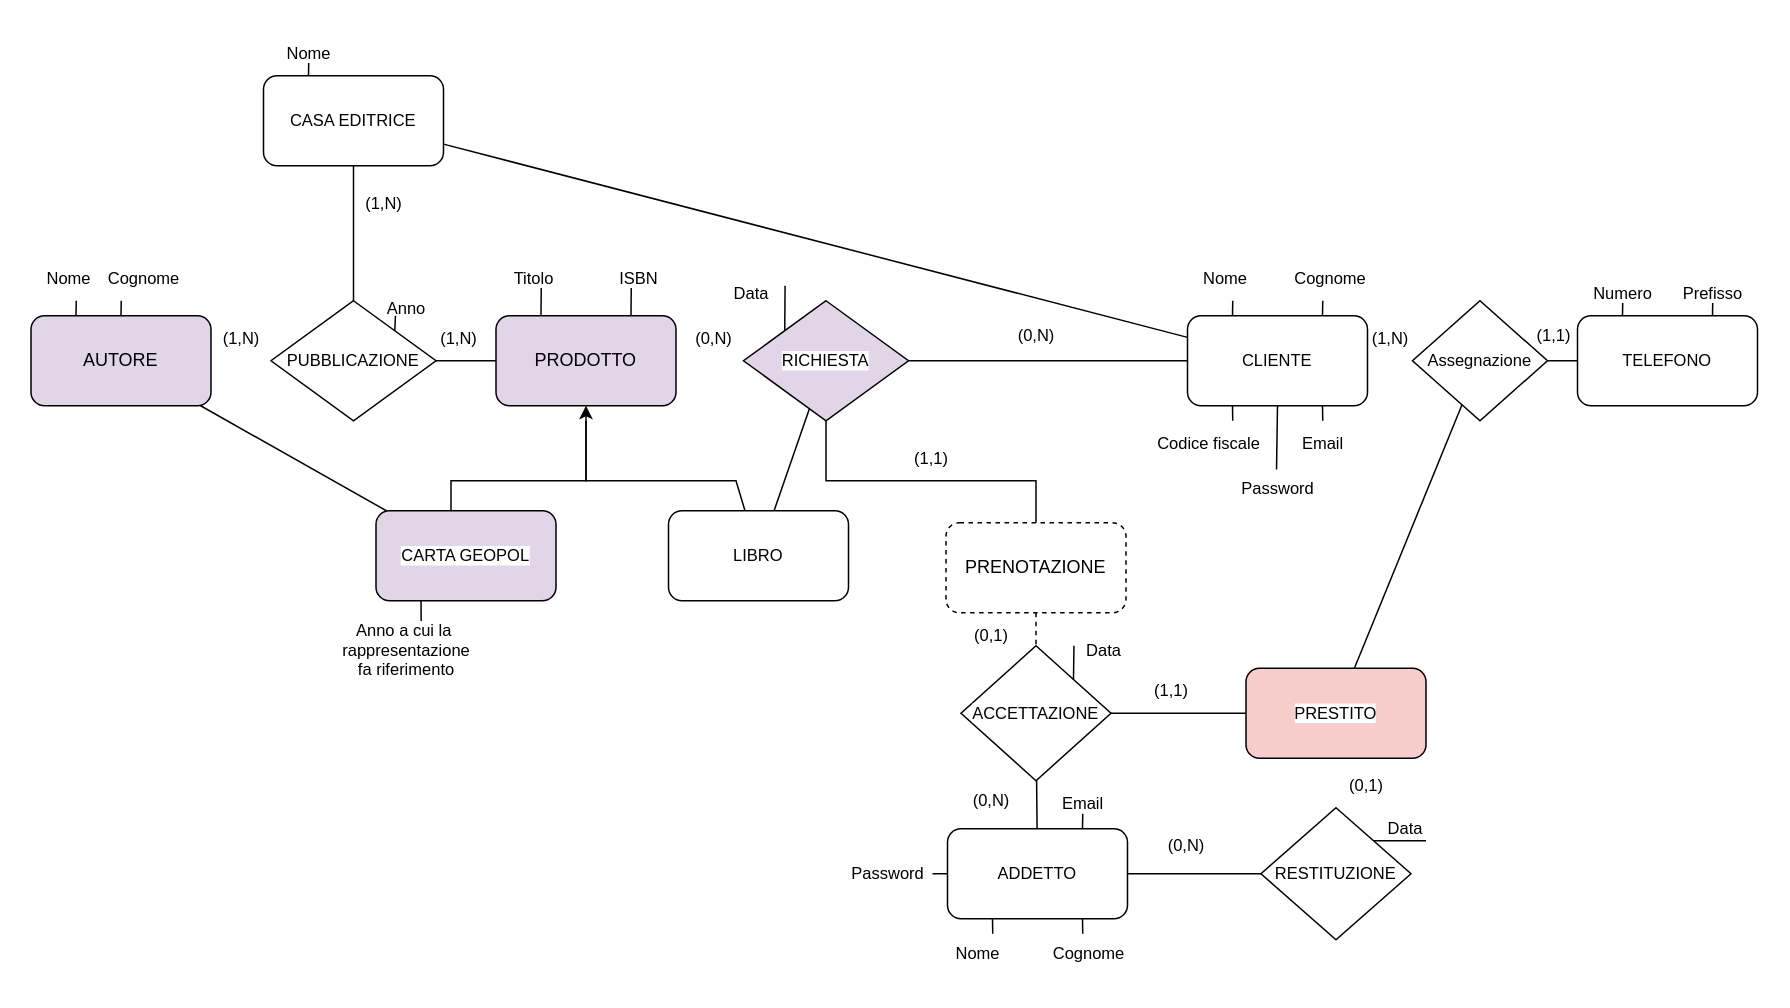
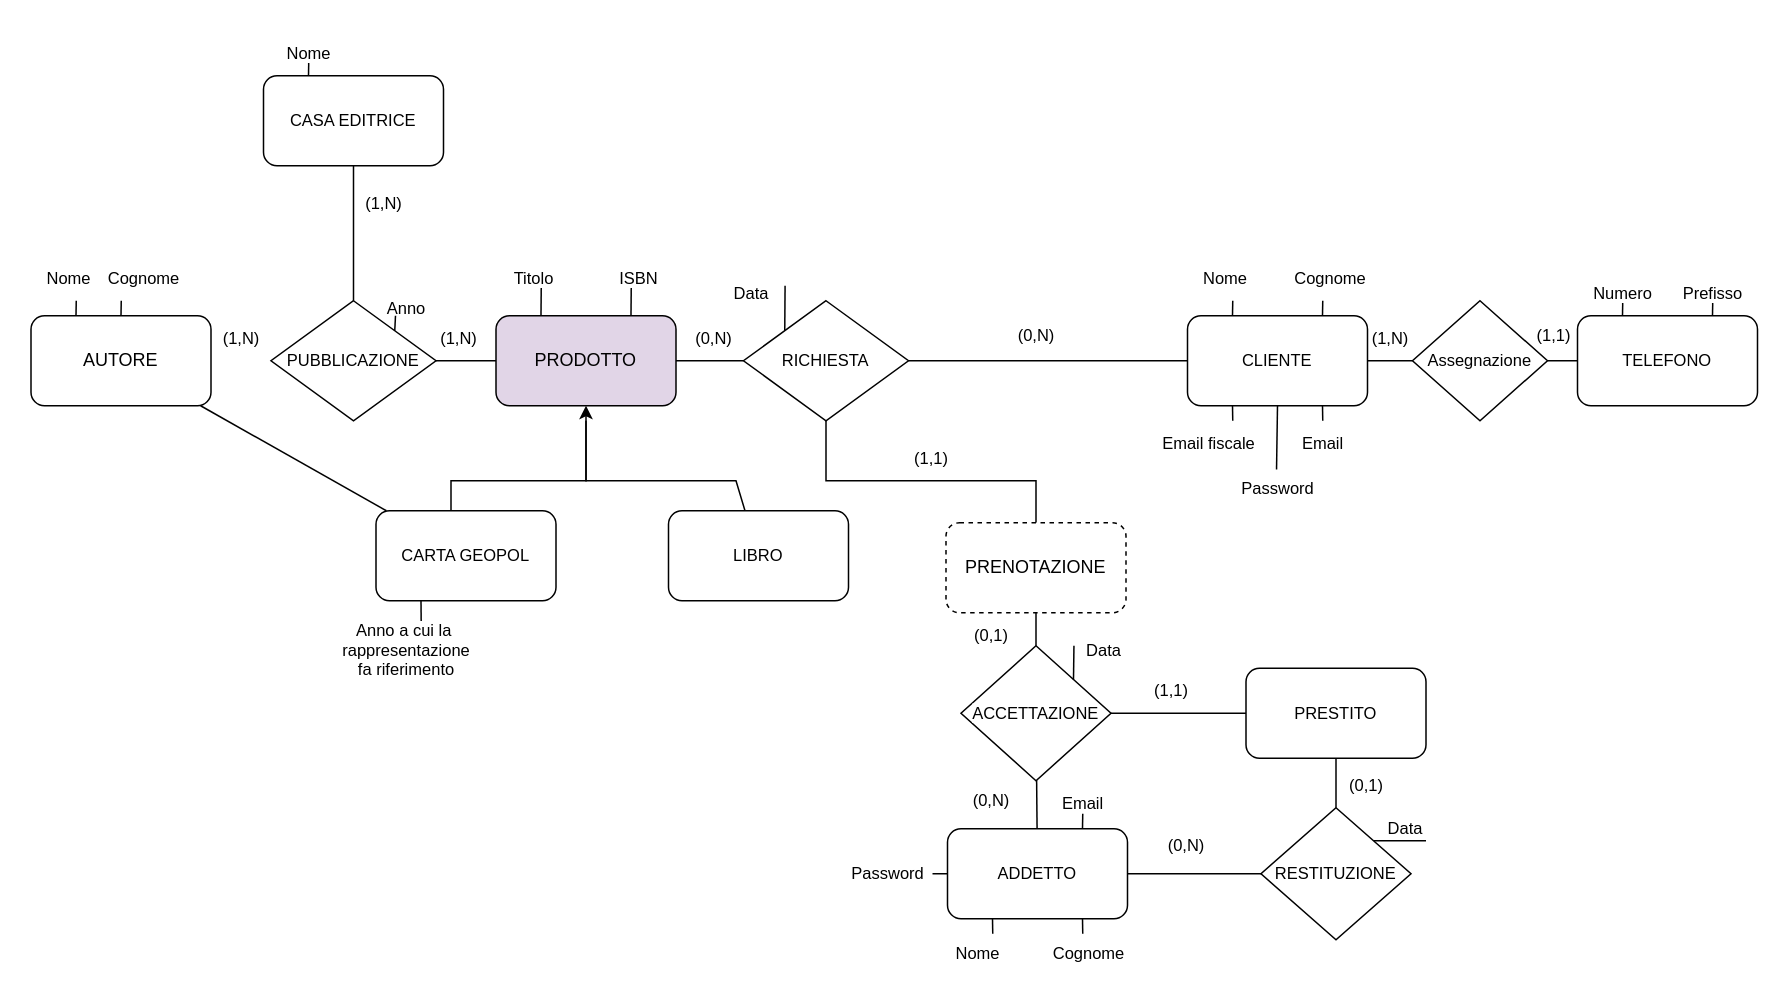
- <mxCell id="18" value="" style="edgeStyle=none;rounded=0;orthogonalLoop=1;jettySize=auto;html=1;strokeColor=default;align=center;verticalAlign=middle;fontFamily=Helvetica;fontSize=11;fontColor=default;labelBackgroundColor=default;endArrow=none;" parent="1" source="19" target="13" edge="1"><mxGeometry relative="1" as="geometry" /></mxCell>
+ <mxCell id="18" value="" style="edgeStyle=none;rounded=0;orthogonalLoop=1;jettySize=auto;html=1;strokeColor=default;align=center;verticalAlign=middle;fontFamily=Helvetica;fontSize=11;fontColor=default;labelBackgroundColor=default;endArrow=none;" parent="1" source="19" target="46" edge="1"><mxGeometry relative="1" as="geometry" /></mxCell>
- <mxCell id="9" value="AUTORE" style="rounded=1;whiteSpace=wrap;html=1;fillColor=#e1d5e7;" parent="1" vertex="1"><mxGeometry x="20" y="210" width="120" height="60" as="geometry" /></mxCell>
+ <mxCell id="9" value="AUTORE" style="rounded=1;whiteSpace=wrap;html=1;" parent="1" vertex="1"><mxGeometry x="20" y="210" width="120" height="60" as="geometry" /></mxCell>
- <mxCell id="24" value="RICHIESTA" style="rhombus;whiteSpace=wrap;html=1;fontFamily=Helvetica;fontSize=11;fontColor=default;labelBackgroundColor=default;fillColor=#e1d5e7;" parent="1" vertex="1"><mxGeometry x="495" y="200" width="110" height="80" as="geometry" /></mxCell>
+ <mxCell id="24" value="RICHIESTA" style="rhombus;whiteSpace=wrap;html=1;fontFamily=Helvetica;fontSize=11;fontColor=default;labelBackgroundColor=default;" parent="1" vertex="1"><mxGeometry x="495" y="200" width="110" height="80" as="geometry" /></mxCell>
- <mxCell id="38" value="Codice fiscale" style="text;html=1;align=center;verticalAlign=middle;resizable=0;points=[];autosize=1;strokeColor=none;fillColor=none;fontFamily=Helvetica;fontSize=11;fontColor=default;labelBackgroundColor=default;" parent="1" vertex="1"><mxGeometry x="760" y="280" width="90" height="30" as="geometry" /></mxCell>
+ <mxCell id="38" value="Email fiscale" style="text;html=1;align=center;verticalAlign=middle;resizable=0;points=[];autosize=1;strokeColor=none;fillColor=none;fontFamily=Helvetica;fontSize=11;fontColor=default;labelBackgroundColor=default;" parent="1" vertex="1"><mxGeometry x="760" y="280" width="90" height="30" as="geometry" /></mxCell>
- <mxCell id="21" value="" style="edgeStyle=none;rounded=0;orthogonalLoop=1;jettySize=auto;html=1;strokeColor=default;align=center;verticalAlign=middle;fontFamily=Helvetica;fontSize=11;fontColor=default;labelBackgroundColor=default;endArrow=none;" parent="1" source="24" target="29" edge="1"><mxGeometry relative="1" as="geometry" /></mxCell>
+ <mxCell id="21" value="" style="edgeStyle=none;rounded=0;orthogonalLoop=1;jettySize=auto;html=1;strokeColor=default;align=center;verticalAlign=middle;fontFamily=Helvetica;fontSize=11;fontColor=default;labelBackgroundColor=default;endArrow=none;" parent="1" source="24" target="5" edge="1"><mxGeometry relative="1" as="geometry" /></mxCell>
- <mxCell id="67" value="" style="edgeStyle=none;rounded=0;orthogonalLoop=1;jettySize=auto;html=1;strokeColor=default;align=center;verticalAlign=middle;fontFamily=Helvetica;fontSize=11;fontColor=default;labelBackgroundColor=default;endArrow=none;" edge="1" parent="1" source="68" target="46"><mxGeometry relative="1" as="geometry" /></mxCell>
+ <mxCell id="67" value="" style="edgeStyle=none;rounded=0;orthogonalLoop=1;jettySize=auto;html=1;strokeColor=default;align=center;verticalAlign=middle;fontFamily=Helvetica;fontSize=11;fontColor=default;labelBackgroundColor=default;endArrow=none;" edge="1" parent="1" source="68" target="71"><mxGeometry relative="1" as="geometry" /></mxCell>
- <mxCell id="27" value="CARTA GEOPOL" style="rounded=1;whiteSpace=wrap;html=1;fontFamily=Helvetica;fontSize=11;fontColor=default;labelBackgroundColor=default;fillColor=#e1d5e7;" parent="1" vertex="1"><mxGeometry y="340" width="120" height="60" as="geometry" x="250" /></mxCell>
+ <mxCell id="27" value="CARTA GEOPOL" style="rounded=1;whiteSpace=wrap;html=1;fontFamily=Helvetica;fontSize=11;fontColor=default;labelBackgroundColor=default;" parent="1" vertex="1"><mxGeometry y="340" width="120" height="60" as="geometry" x="250" /></mxCell>
- <mxCell id="52" value="" style="edgeStyle=none;rounded=0;orthogonalLoop=1;jettySize=auto;html=1;strokeColor=default;align=center;verticalAlign=middle;fontFamily=Helvetica;fontSize=11;fontColor=default;labelBackgroundColor=default;endArrow=none;dashed=1;" edge="1" parent="1" source="53" target="66"><mxGeometry relative="1" as="geometry" /></mxCell>
+ <mxCell id="52" value="" style="edgeStyle=none;rounded=0;orthogonalLoop=1;jettySize=auto;html=1;strokeColor=default;align=center;verticalAlign=middle;fontFamily=Helvetica;fontSize=11;fontColor=default;labelBackgroundColor=default;endArrow=none;" edge="1" parent="1" source="53" target="66"><mxGeometry relative="1" as="geometry" /></mxCell>
- <mxCell id="68" value="PRESTITO" style="rounded=1;whiteSpace=wrap;html=1;fontFamily=Helvetica;fontSize=11;fontColor=default;labelBackgroundColor=default;fillColor=#f8cecc;" vertex="1" parent="1"><mxGeometry x="830" y="445" width="120" height="60" as="geometry" /></mxCell>
+ <mxCell id="68" value="PRESTITO" style="rounded=1;whiteSpace=wrap;html=1;fontFamily=Helvetica;fontSize=11;fontColor=default;labelBackgroundColor=default;" vertex="1" parent="1"><mxGeometry x="830" y="445" width="120" height="60" as="geometry" /></mxCell>
